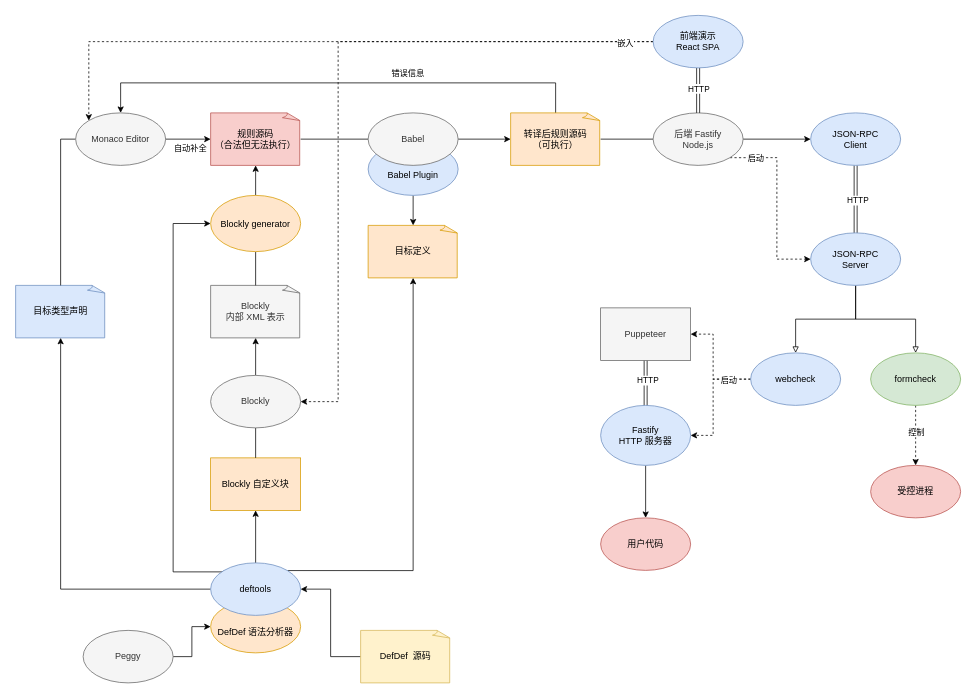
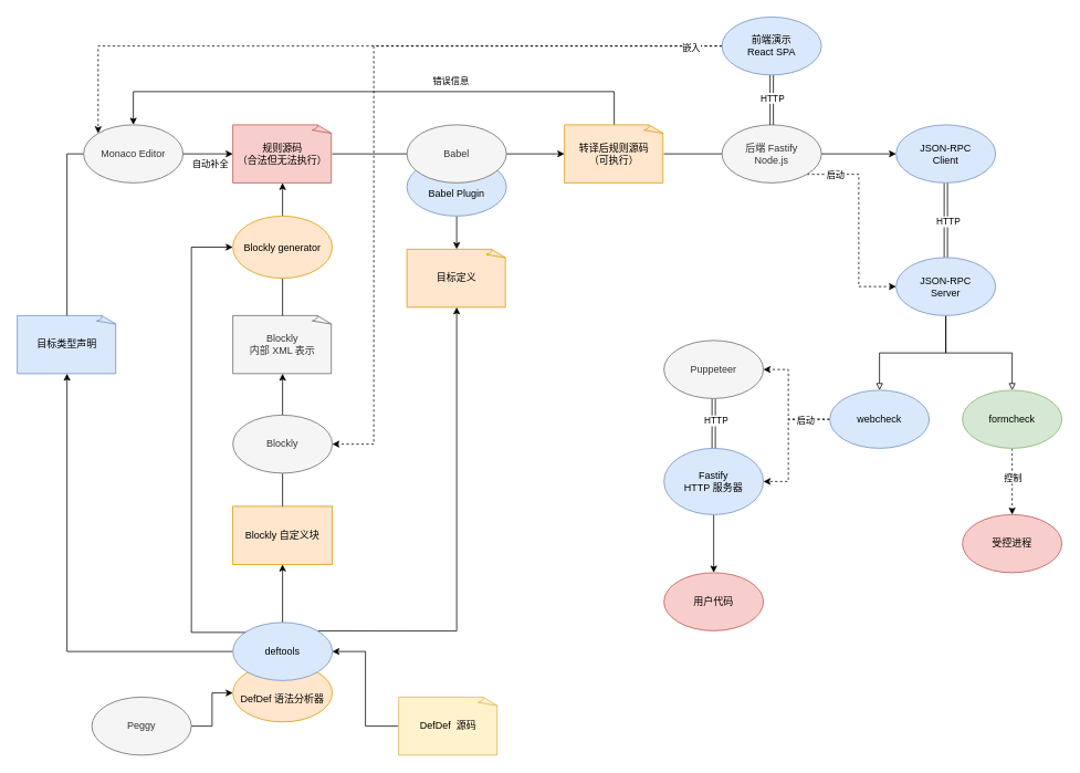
- <mxCell id="62" value="Puppeteer" style="whiteSpace=wrap;html=1;fillColor=#f5f5f5;fontColor=#333333;strokeColor=#666666;rounded=0;" parent="1" vertex="1"><mxGeometry x="800" y="410" width="120" height="70" as="geometry" /></mxCell>
+ <mxCell id="62" value="Puppeteer" style="ellipse;whiteSpace=wrap;html=1;fillColor=#f5f5f5;fontColor=#333333;strokeColor=#666666;" parent="1" vertex="1"><mxGeometry x="800" y="410" width="120" height="70" as="geometry" /></mxCell>
